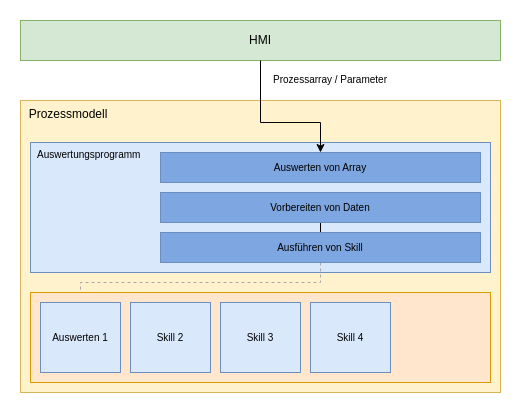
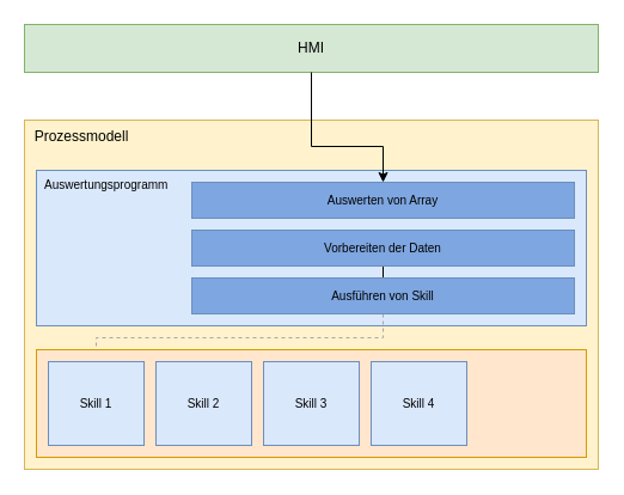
- <mxCell id="16" value="Prozessarray / Parameter" style="text;html=1;align=center;verticalAlign=middle;whiteSpace=wrap;rounded=0;fontSize=10;" vertex="1" parent="1"><mxGeometry x="260" y="64" width="140" height="30" as="geometry" /></mxCell>
- <mxCell id="7" value="Vorbereiten von Daten" style="rounded=0;whiteSpace=wrap;html=1;fillColor=#7EA6E0;strokeColor=#6c8ebf;fontSize=10;align=center;verticalAlign=middle;" vertex="1" parent="1"><mxGeometry x="160" y="192" width="320" height="30" as="geometry" /></mxCell>
+ <mxCell id="7" value="Vorbereiten der Daten" style="rounded=0;whiteSpace=wrap;html=1;fillColor=#7EA6E0;strokeColor=#6c8ebf;fontSize=10;align=center;verticalAlign=middle;" vertex="1" parent="1"><mxGeometry x="160" y="192" width="320" height="30" as="geometry" /></mxCell>
- <mxCell id="13" value="Auswerten 1" style="rounded=0;whiteSpace=wrap;html=1;fillColor=#dae8fc;strokeColor=#6c8ebf;fontSize=10;" vertex="1" parent="1"><mxGeometry x="40" y="302" width="80" height="70" as="geometry" /></mxCell>
+ <mxCell id="13" value="Skill 1" style="rounded=0;whiteSpace=wrap;html=1;fillColor=#dae8fc;strokeColor=#6c8ebf;fontSize=10;" vertex="1" parent="1"><mxGeometry x="40" y="302" width="80" height="70" as="geometry" /></mxCell>
